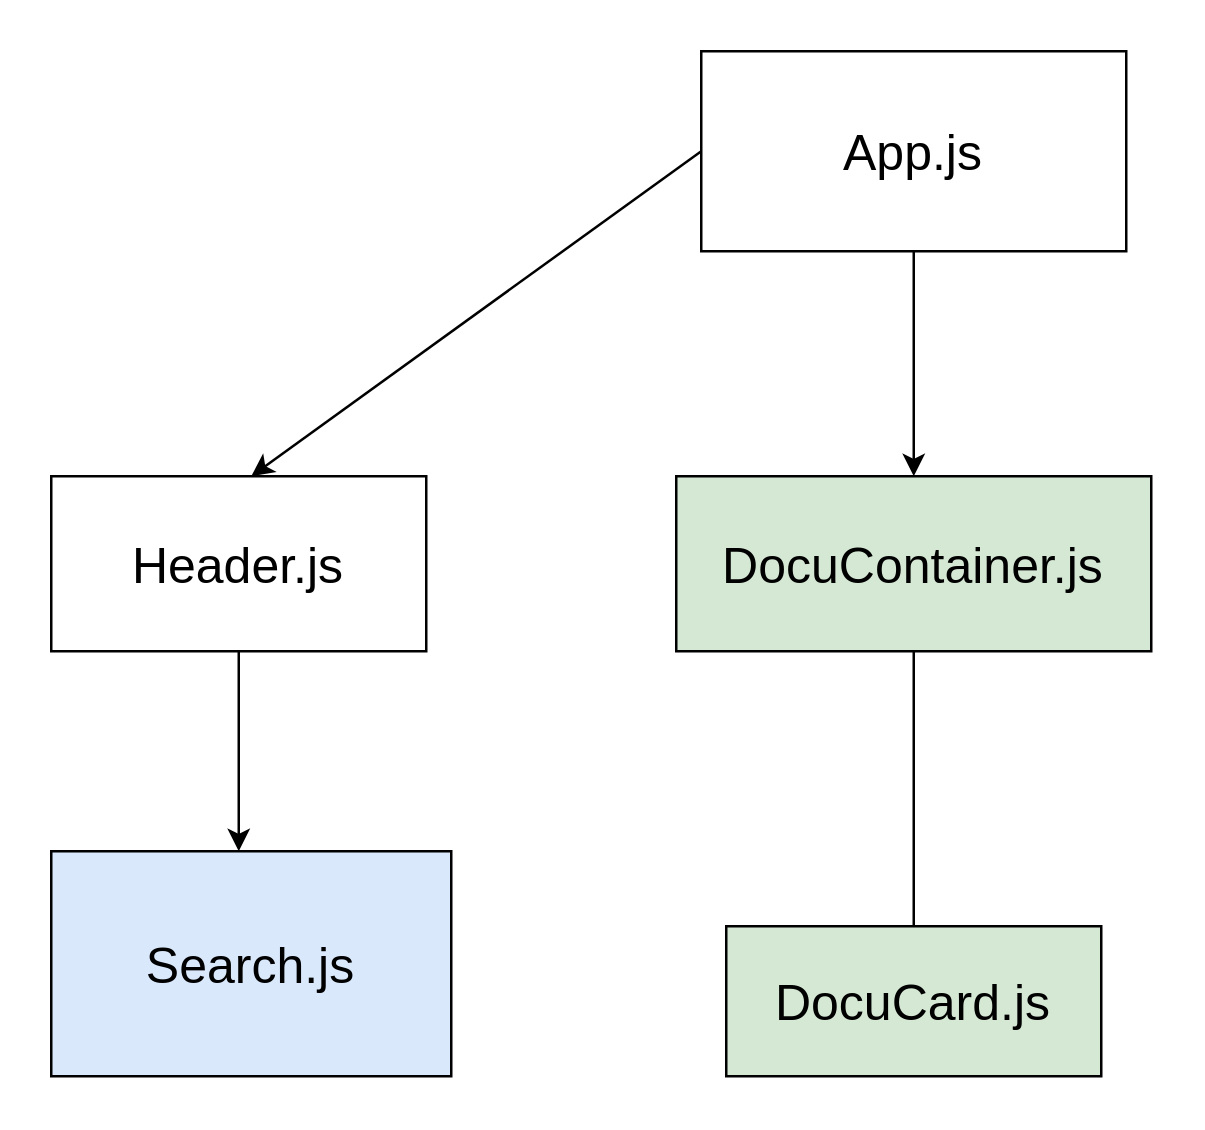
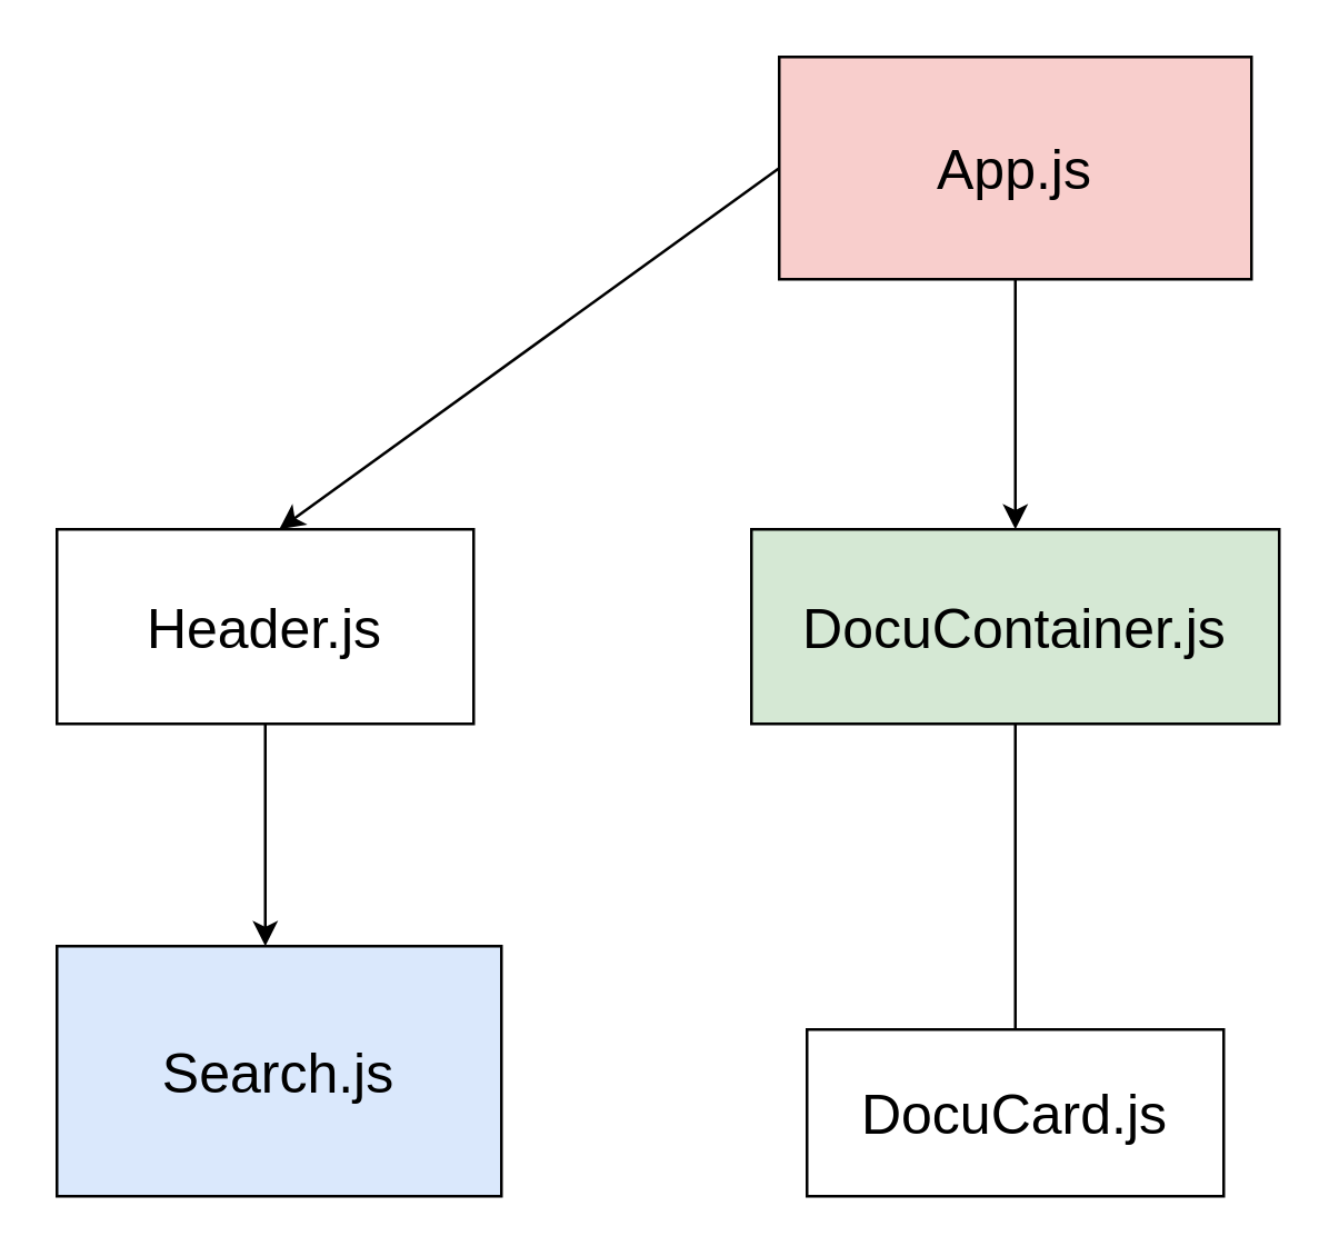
- <mxCell id="4" value="&lt;font style=&quot;font-size: 20px&quot;&gt;App.js&lt;/font&gt;" style="whiteSpace=wrap;html=1;" vertex="1" parent="1"><mxGeometry x="280" y="20" width="170" height="80" as="geometry" /></mxCell>
+ <mxCell id="4" value="&lt;font style=&quot;font-size: 20px&quot;&gt;App.js&lt;/font&gt;" style="whiteSpace=wrap;html=1;fillColor=#f8cecc;" vertex="1" parent="1"><mxGeometry x="280" y="20" width="170" height="80" as="geometry" /></mxCell>
- <mxCell id="7" value="DocuCard.js" style="whiteSpace=wrap;html=1;fontSize=20;fillColor=#d5e8d4;" vertex="1" parent="1"><mxGeometry x="290" y="370" width="150" height="60" as="geometry" /></mxCell>
+ <mxCell id="7" value="DocuCard.js" style="whiteSpace=wrap;html=1;fontSize=20;" vertex="1" parent="1"><mxGeometry x="290" y="370" width="150" height="60" as="geometry" /></mxCell>
